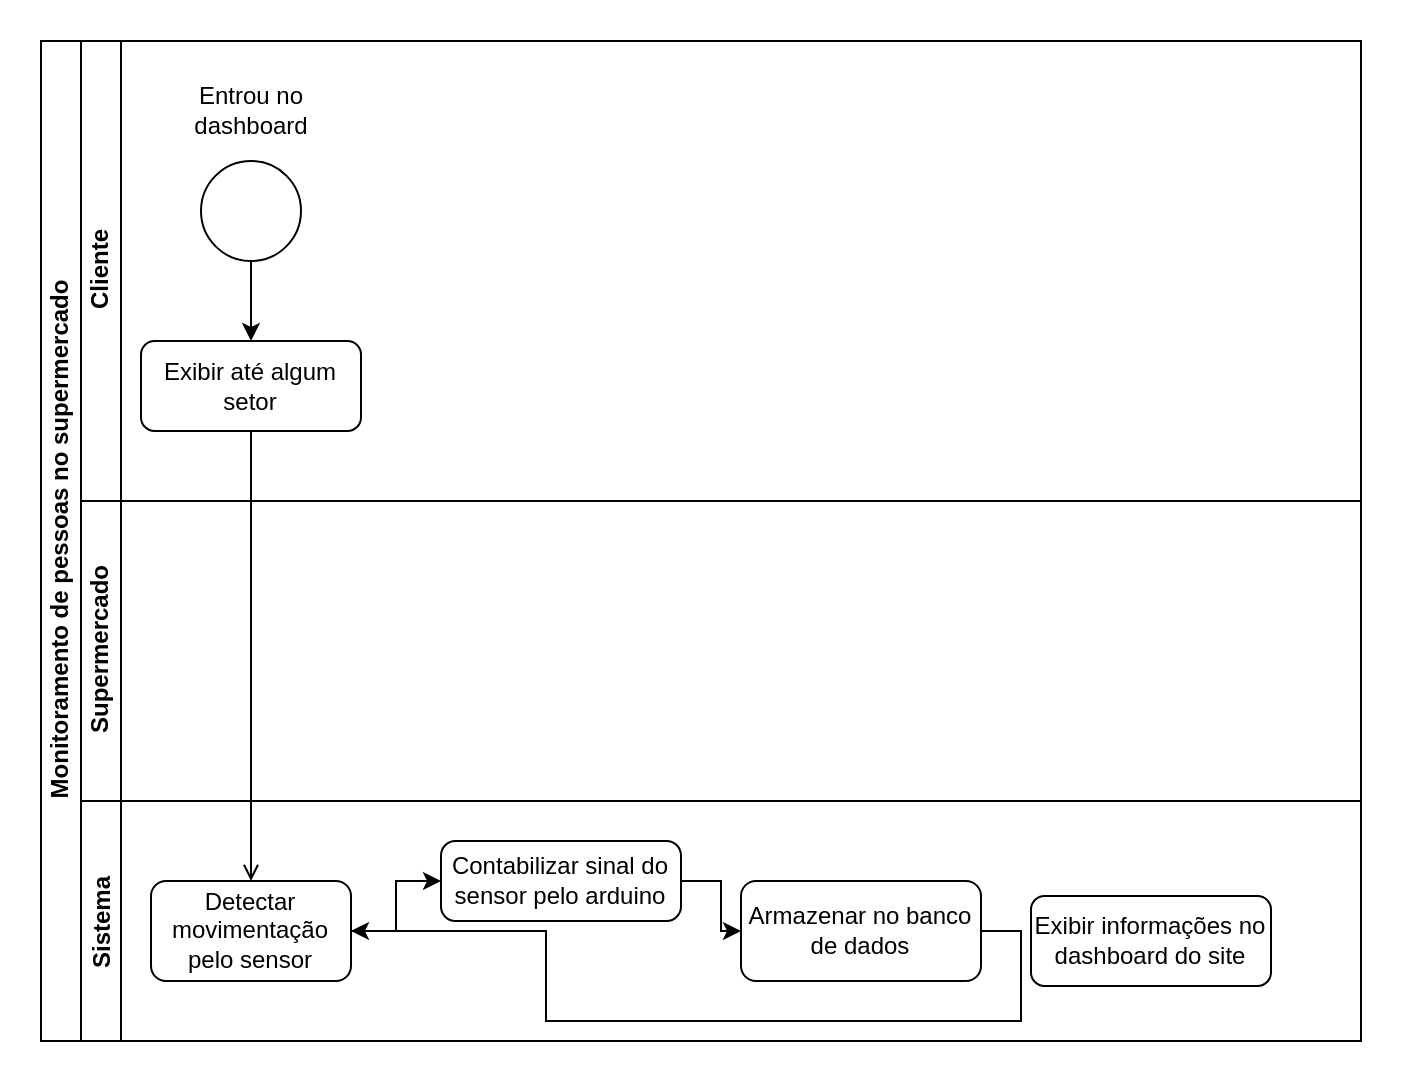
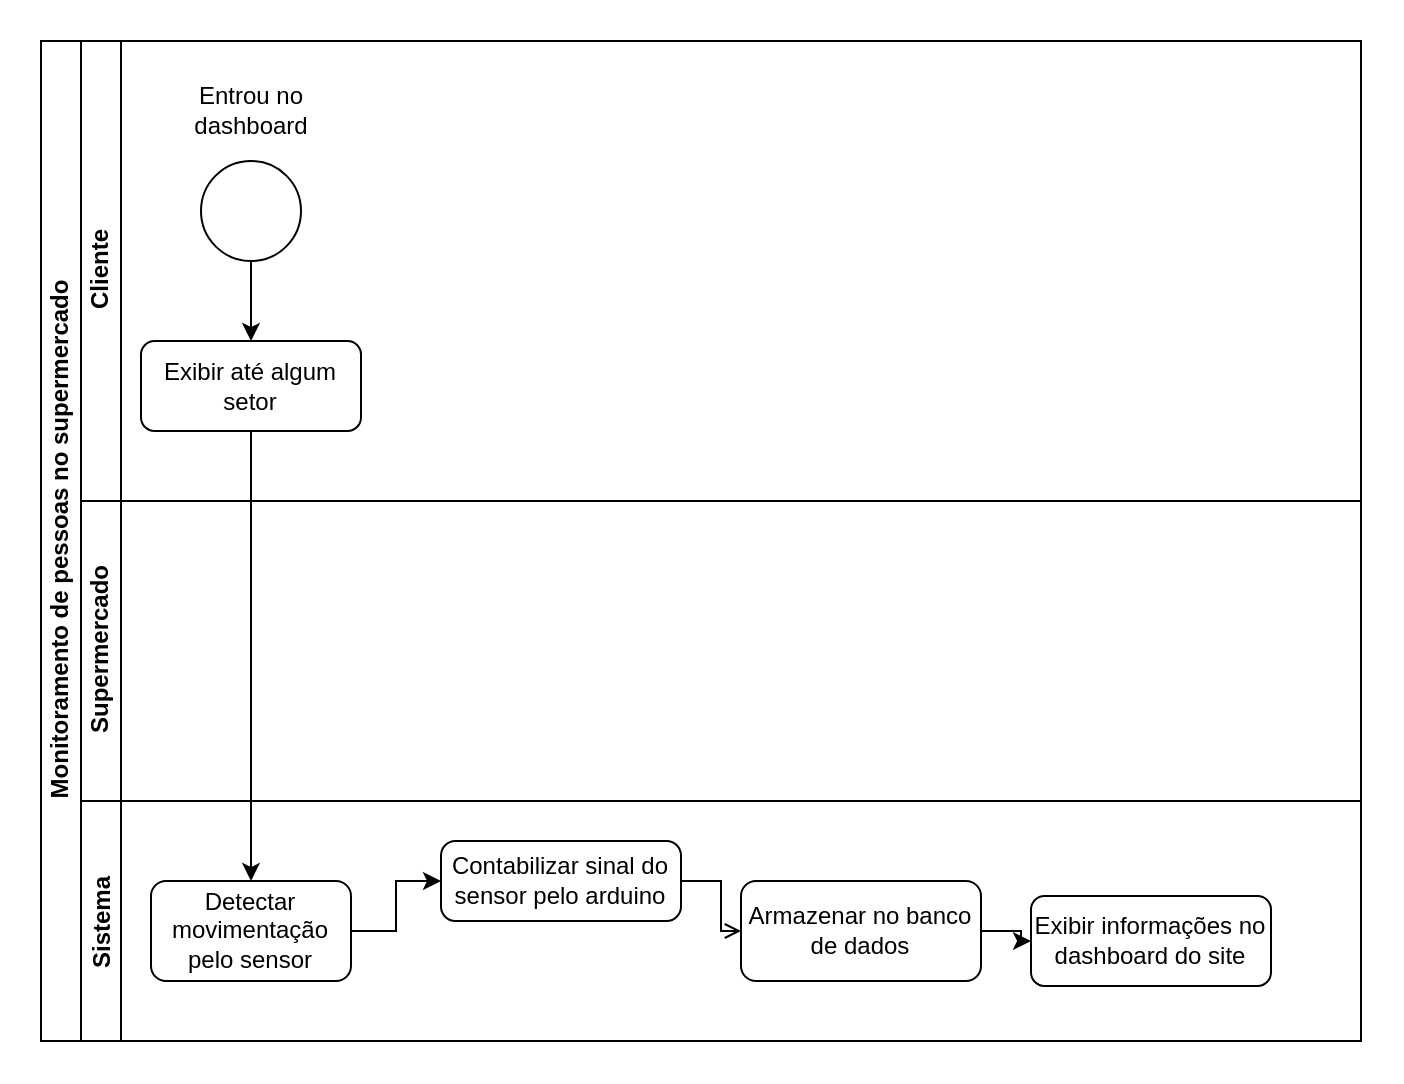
- <mxCell id="17" style="edgeStyle=orthogonalEdgeStyle;rounded=0;orthogonalLoop=1;jettySize=auto;html=1;entryX=0.5;entryY=0;entryDx=0;entryDy=0;endArrow=open;" parent="2" source="6" target="11" edge="1"><mxGeometry relative="1" as="geometry" /></mxCell>
+ <mxCell id="17" style="edgeStyle=orthogonalEdgeStyle;rounded=0;orthogonalLoop=1;jettySize=auto;html=1;entryX=0.5;entryY=0;entryDx=0;entryDy=0;" parent="2" source="6" target="11" edge="1"><mxGeometry relative="1" as="geometry" /></mxCell>
- <mxCell id="12" style="edgeStyle=orthogonalEdgeStyle;rounded=0;orthogonalLoop=1;jettySize=auto;html=1;exitX=1;exitY=0.5;exitDx=0;exitDy=0;" edge="1" parent="9" source="13" target="15"><mxGeometry relative="1" as="geometry" /></mxCell>
+ <mxCell id="12" style="edgeStyle=orthogonalEdgeStyle;rounded=0;orthogonalLoop=1;jettySize=auto;html=1;exitX=1;exitY=0.5;exitDx=0;exitDy=0;endArrow=open;" edge="1" parent="9" source="13" target="15"><mxGeometry relative="1" as="geometry" /></mxCell>
- <mxCell id="14" style="edgeStyle=orthogonalEdgeStyle;rounded=0;orthogonalLoop=1;jettySize=auto;html=1;exitX=1;exitY=0.5;exitDx=0;exitDy=0;" edge="1" parent="9" source="15" target="11"><mxGeometry relative="1" as="geometry" /></mxCell>
+ <mxCell id="14" style="edgeStyle=orthogonalEdgeStyle;rounded=0;orthogonalLoop=1;jettySize=auto;html=1;exitX=1;exitY=0.5;exitDx=0;exitDy=0;" edge="1" parent="9" source="15" target="16"><mxGeometry relative="1" as="geometry" /></mxCell>
